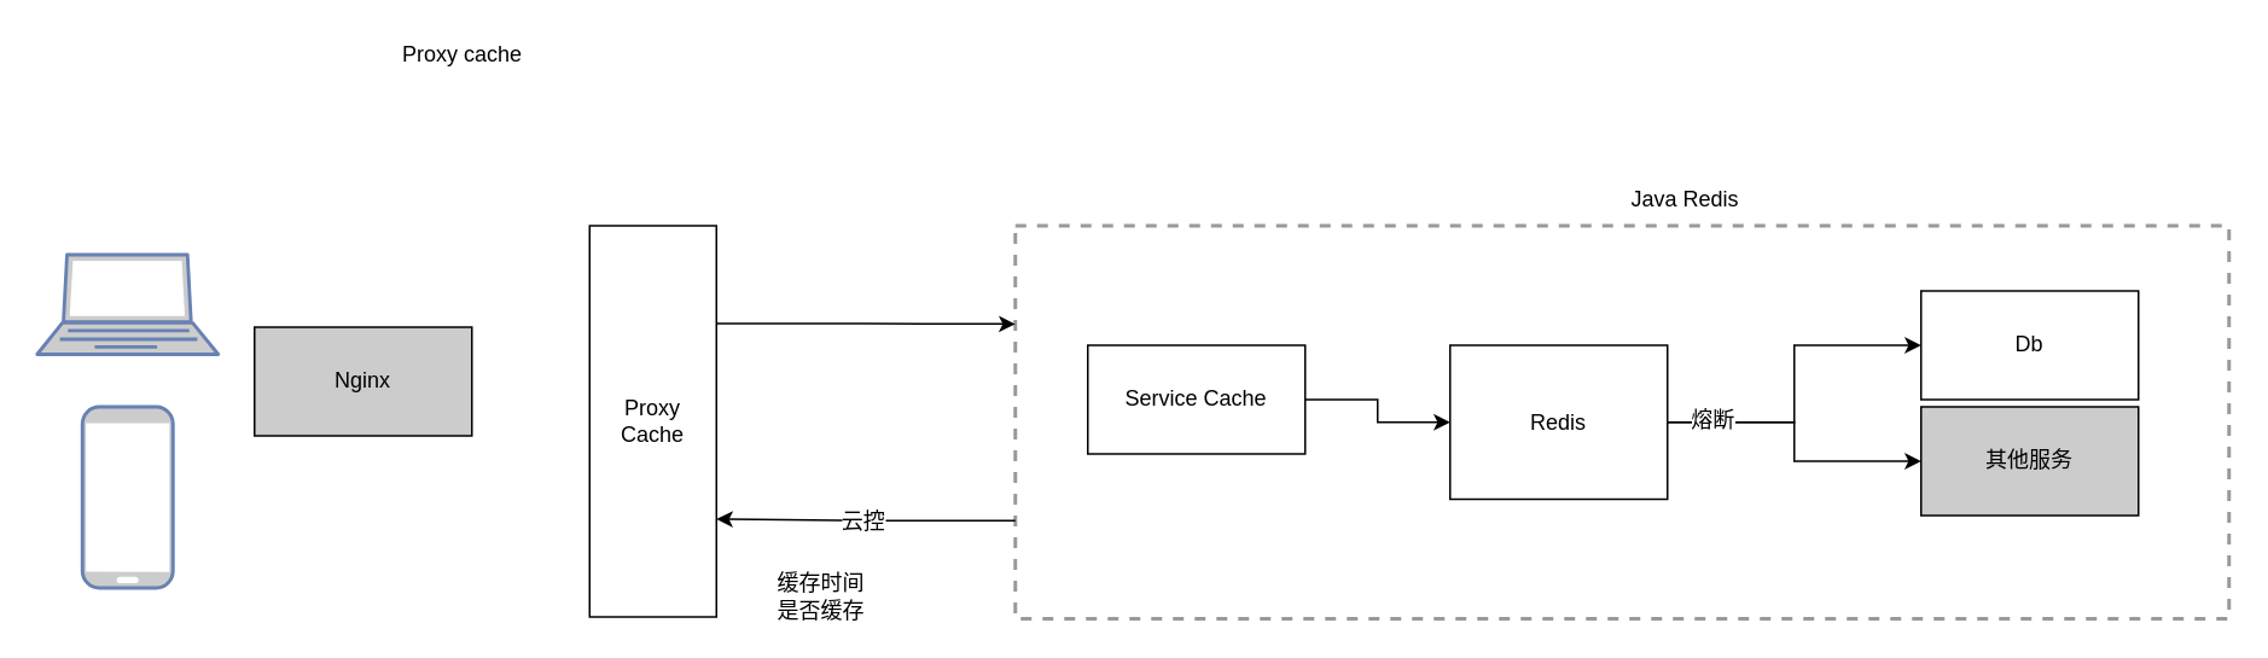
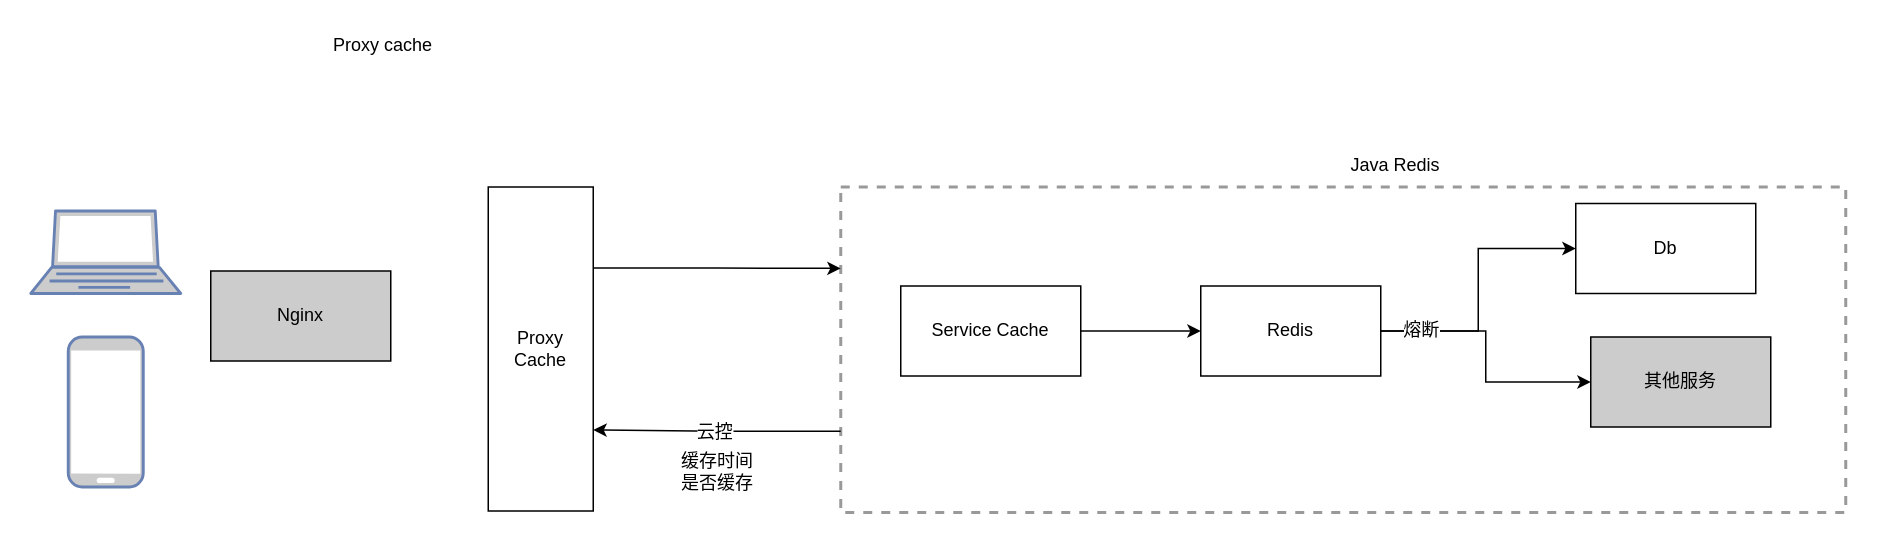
- <mxCell id="14" value="Db&lt;br&gt;" style="rounded=0;whiteSpace=wrap;html=1;" vertex="1" parent="1"><mxGeometry x="1060" y="160" width="120" height="60" as="geometry" /></mxCell>
+ <mxCell id="14" value="Db&lt;br&gt;" style="rounded=0;whiteSpace=wrap;html=1;" vertex="1" parent="1"><mxGeometry x="1050" y="135" width="120" height="60" as="geometry" /></mxCell>
- <mxCell id="13" value="Redis&lt;br&gt;" style="rounded=0;whiteSpace=wrap;html=1;" vertex="1" parent="1"><mxGeometry x="800" y="190" width="120" height="85" as="geometry" /></mxCell>
+ <mxCell id="13" value="Redis&lt;br&gt;" style="rounded=0;whiteSpace=wrap;html=1;" vertex="1" parent="1"><mxGeometry x="800" y="190" width="120" height="60" as="geometry" /></mxCell>
- <mxCell id="20" value="缓存时间&lt;br&gt;是否缓存&lt;br&gt;" style="text;html=1;strokeColor=none;fillColor=none;align=center;verticalAlign=middle;whiteSpace=wrap;rounded=0;dashed=1;opacity=40;" vertex="1" parent="1"><mxGeometry x="412.5" y="316" width="80" height="26" as="geometry" /></mxCell>
+ <mxCell id="20" value="缓存时间&lt;br&gt;是否缓存&lt;br&gt;" style="text;html=1;strokeColor=none;fillColor=none;align=center;verticalAlign=middle;whiteSpace=wrap;rounded=0;dashed=1;opacity=40;" vertex="1" parent="1"><mxGeometry x="437.5" y="301" width="80" height="26" as="geometry" /></mxCell>
